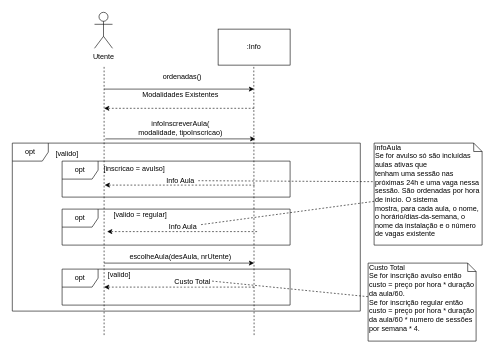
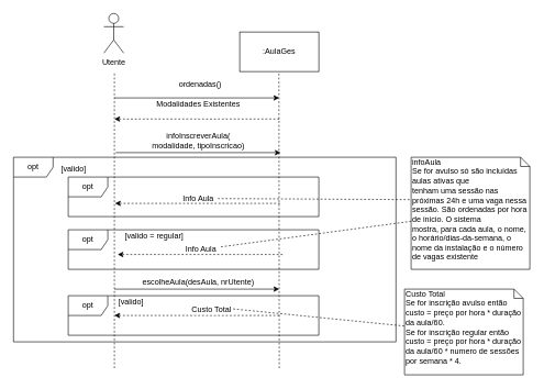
- <mxCell id="5" value=":Info" style="rounded=0;whiteSpace=wrap;html=1;" parent="1" vertex="1"><mxGeometry x="363" y="48" width="120" height="60" as="geometry" /></mxCell>
+ <mxCell id="5" value=":AulaGes" style="rounded=0;whiteSpace=wrap;html=1;" parent="1" vertex="1"><mxGeometry x="363" y="48" width="120" height="60" as="geometry" /></mxCell>
- <mxCell id="16" value="[inscricao = avulso]" style="text;html=1;align=center;verticalAlign=middle;resizable=0;points=[];autosize=1;" parent="1" vertex="1"><mxGeometry x="163" y="270.5" width="120" height="20" as="geometry" /></mxCell>
